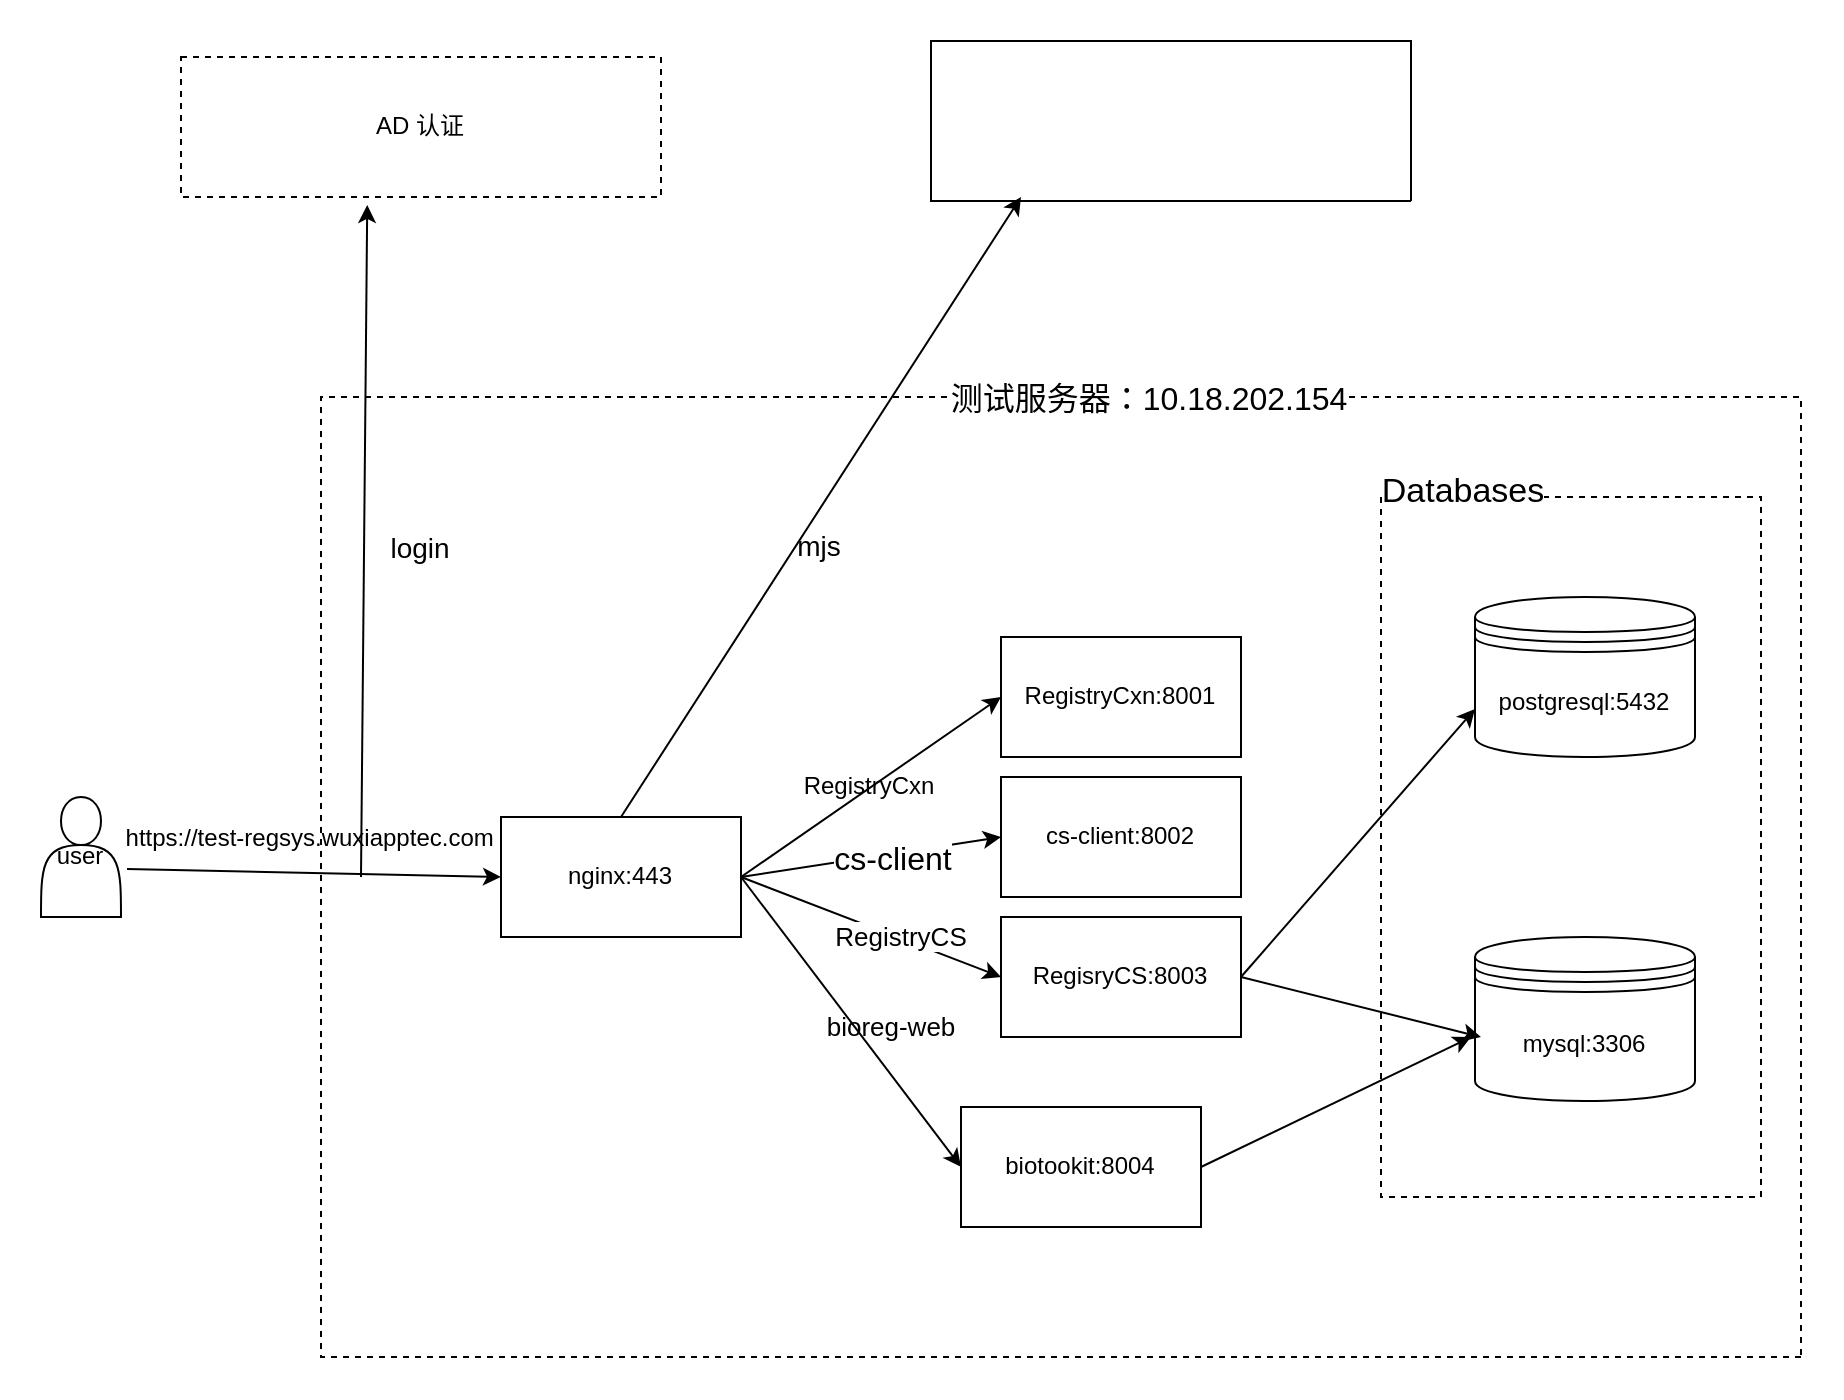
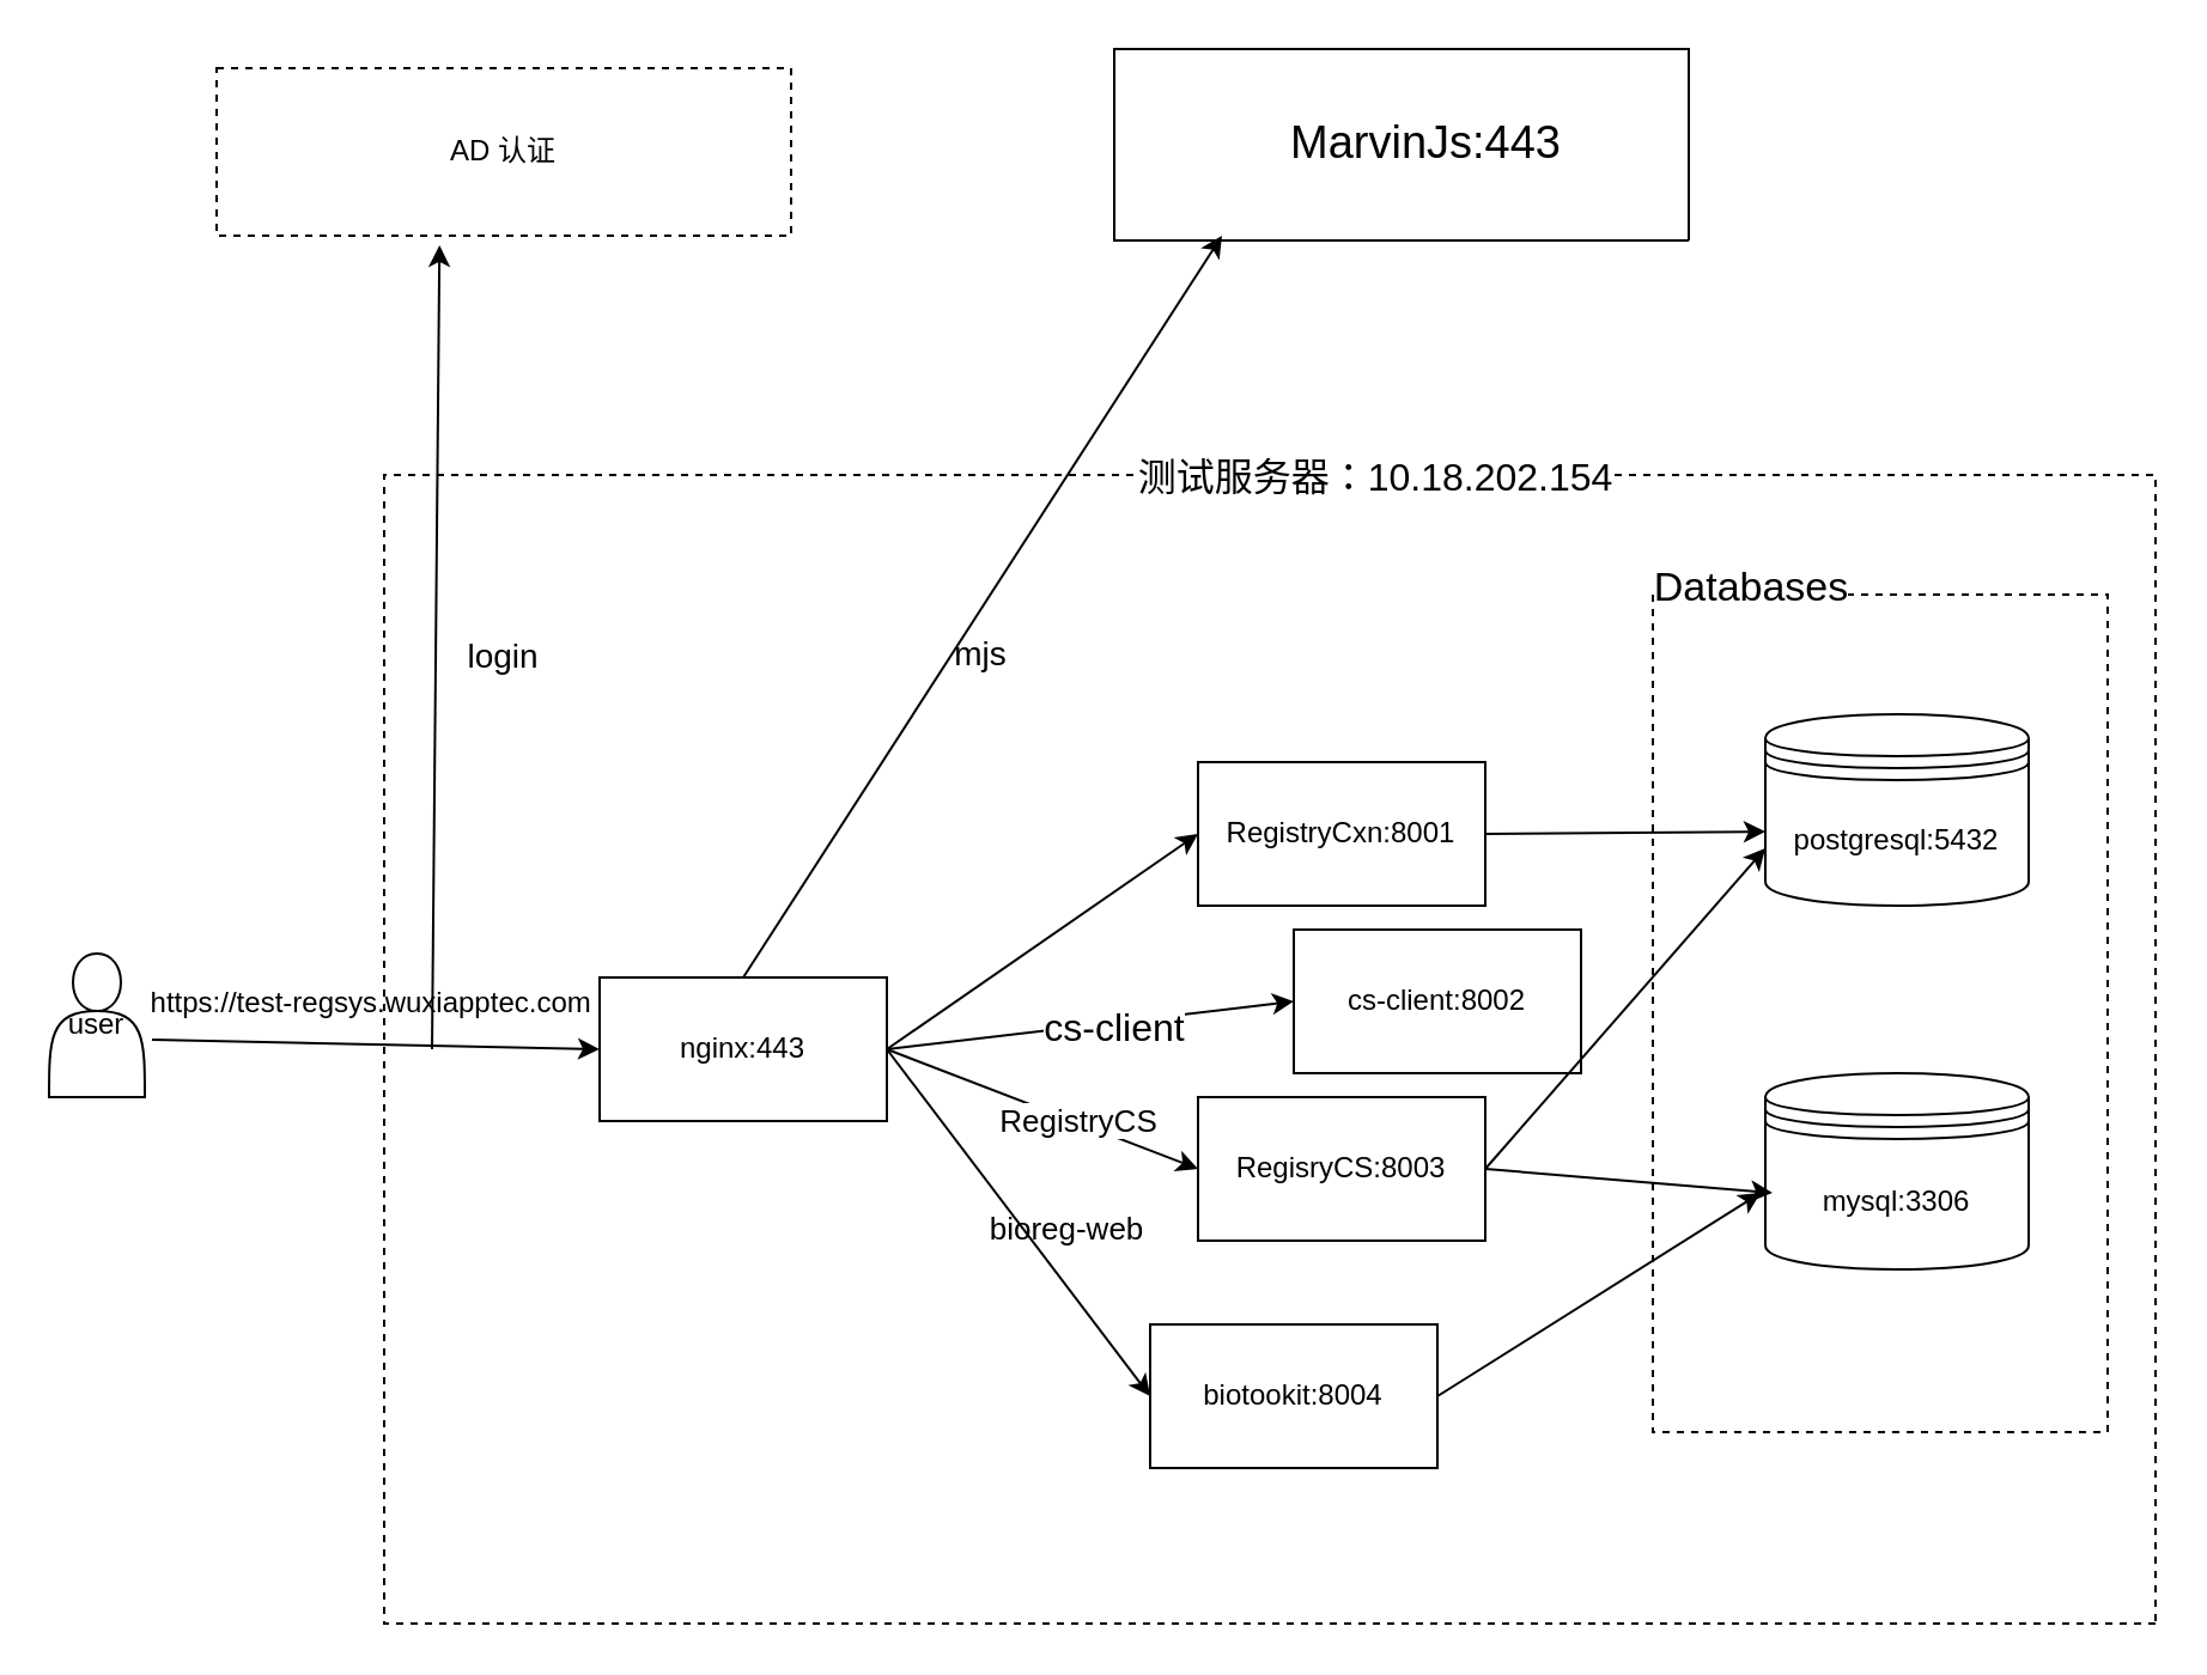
+ <mxCell id="28" value="&lt;font style=&quot;font-size: 19px;&quot;&gt;MarvinJs:443&lt;/font&gt;" style="text;html=1;align=center;verticalAlign=middle;resizable=0;points=[];autosize=1;strokeColor=none;fillColor=none;" vertex="1" parent="1"><mxGeometry x="525" y="40" width="140" height="40" as="geometry" /></mxCell>
+ <mxCell id="23" value="" style="endArrow=classic;html=1;rounded=0;entryX=0;entryY=0.613;entryDx=0;entryDy=0;entryPerimeter=0;exitX=1;exitY=0.5;exitDx=0;exitDy=0;" edge="1" parent="1" source="12" target="19"><mxGeometry width="50" height="50" relative="1" as="geometry"><mxPoint x="410" y="428" as="sourcePoint" /><mxPoint x="460" y="378" as="targetPoint" /></mxGeometry></mxCell>
- <mxCell id="11" value="RegistryCxn" style="text;html=1;align=center;verticalAlign=middle;resizable=0;points=[];autosize=1;strokeColor=none;fillColor=none;" vertex="1" parent="1"><mxGeometry x="389" y="378" width="90" height="30" as="geometry" /></mxCell>
- <mxCell id="13" value="cs-client:8002" style="rounded=0;whiteSpace=wrap;html=1;" vertex="1" parent="1"><mxGeometry x="500" y="388" width="120" height="60" as="geometry" /></mxCell>
+ <mxCell id="13" value="cs-client:8002" style="rounded=0;whiteSpace=wrap;html=1;" vertex="1" parent="1"><mxGeometry x="540" y="388" width="120" height="60" as="geometry" /></mxCell>
- <mxCell id="20" value="mysql:3306" style="shape=datastore;whiteSpace=wrap;html=1;" vertex="1" parent="1"><mxGeometry x="737" y="468" width="110" height="82" as="geometry" /></mxCell>
+ <mxCell id="20" value="mysql:3306" style="shape=datastore;whiteSpace=wrap;html=1;" vertex="1" parent="1"><mxGeometry x="737" y="448" width="110" height="82" as="geometry" /></mxCell>
